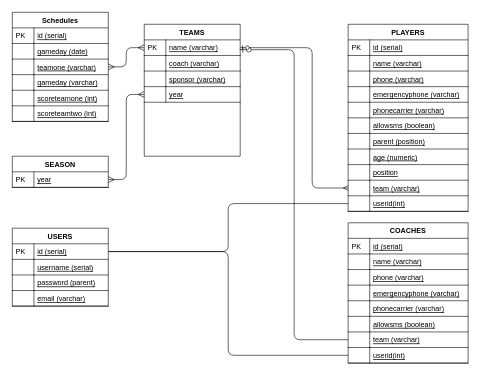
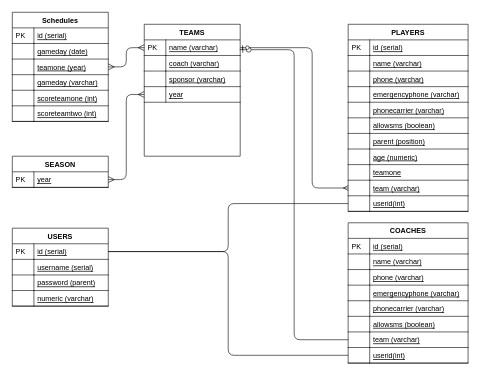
- <mxCell id="59" value="teamone (varchar)" style="shape=partialRectangle;top=0;left=0;right=0;bottom=1;align=left;verticalAlign=top;fillColor=none;spacingLeft=40;spacingRight=4;overflow=hidden;rotatable=0;points=[[0,0.5],[1,0.5]];portConstraint=eastwest;dropTarget=0;rounded=0;shadow=0;strokeWidth=1;fontStyle=4" vertex="1" parent="54"><mxGeometry y="78" width="160" height="26" as="geometry" /></mxCell>
+ <mxCell id="59" value="teamone (year)" style="shape=partialRectangle;top=0;left=0;right=0;bottom=1;align=left;verticalAlign=top;fillColor=none;spacingLeft=40;spacingRight=4;overflow=hidden;rotatable=0;points=[[0,0.5],[1,0.5]];portConstraint=eastwest;dropTarget=0;rounded=0;shadow=0;strokeWidth=1;fontStyle=4" vertex="1" parent="54"><mxGeometry y="78" width="160" height="26" as="geometry" /></mxCell>
- <mxCell id="30" value="position" style="shape=partialRectangle;top=0;left=0;right=0;bottom=1;align=left;verticalAlign=top;fillColor=none;spacingLeft=40;spacingRight=4;overflow=hidden;rotatable=0;points=[[0,0.5],[1,0.5]];portConstraint=eastwest;dropTarget=0;rounded=0;shadow=0;strokeWidth=1;fontStyle=4" vertex="1" parent="13"><mxGeometry y="234" width="200" height="26" as="geometry" /></mxCell>
+ <mxCell id="30" value="teamone" style="shape=partialRectangle;top=0;left=0;right=0;bottom=1;align=left;verticalAlign=top;fillColor=none;spacingLeft=40;spacingRight=4;overflow=hidden;rotatable=0;points=[[0,0.5],[1,0.5]];portConstraint=eastwest;dropTarget=0;rounded=0;shadow=0;strokeWidth=1;fontStyle=4" vertex="1" parent="13"><mxGeometry y="234" width="200" height="26" as="geometry" /></mxCell>
- <mxCell id="77" value="email (varchar)" style="shape=partialRectangle;top=0;left=0;right=0;bottom=1;align=left;verticalAlign=top;fillColor=none;spacingLeft=40;spacingRight=4;overflow=hidden;rotatable=0;points=[[0,0.5],[1,0.5]];portConstraint=eastwest;dropTarget=0;rounded=0;shadow=0;strokeWidth=1;fontStyle=4" vertex="1" parent="70"><mxGeometry y="104" width="160" height="26" as="geometry" /></mxCell>
+ <mxCell id="77" value="numeric (varchar)" style="shape=partialRectangle;top=0;left=0;right=0;bottom=1;align=left;verticalAlign=top;fillColor=none;spacingLeft=40;spacingRight=4;overflow=hidden;rotatable=0;points=[[0,0.5],[1,0.5]];portConstraint=eastwest;dropTarget=0;rounded=0;shadow=0;strokeWidth=1;fontStyle=4" vertex="1" parent="70"><mxGeometry y="104" width="160" height="26" as="geometry" /></mxCell>
